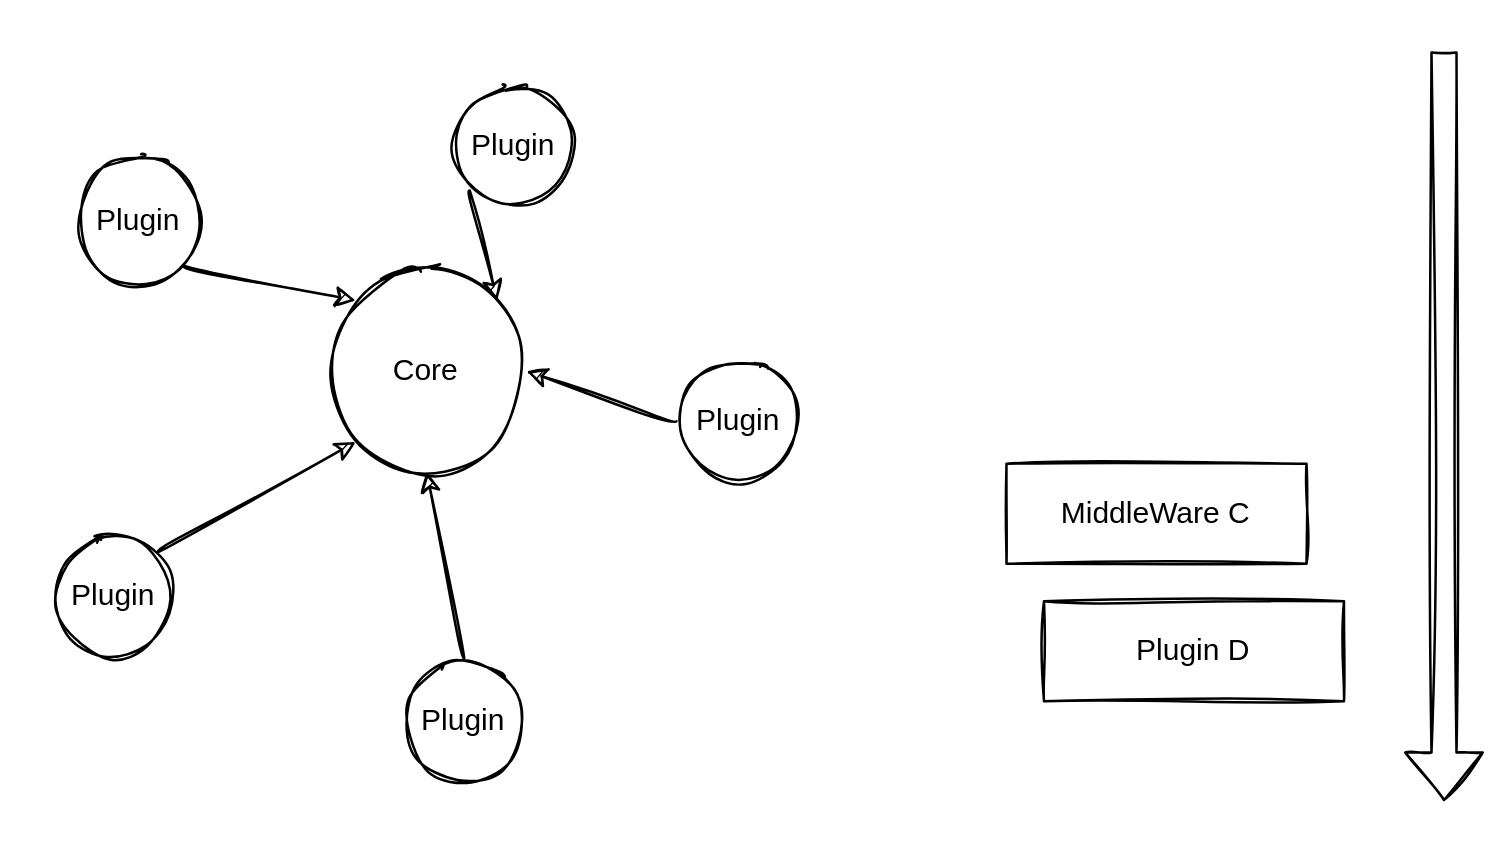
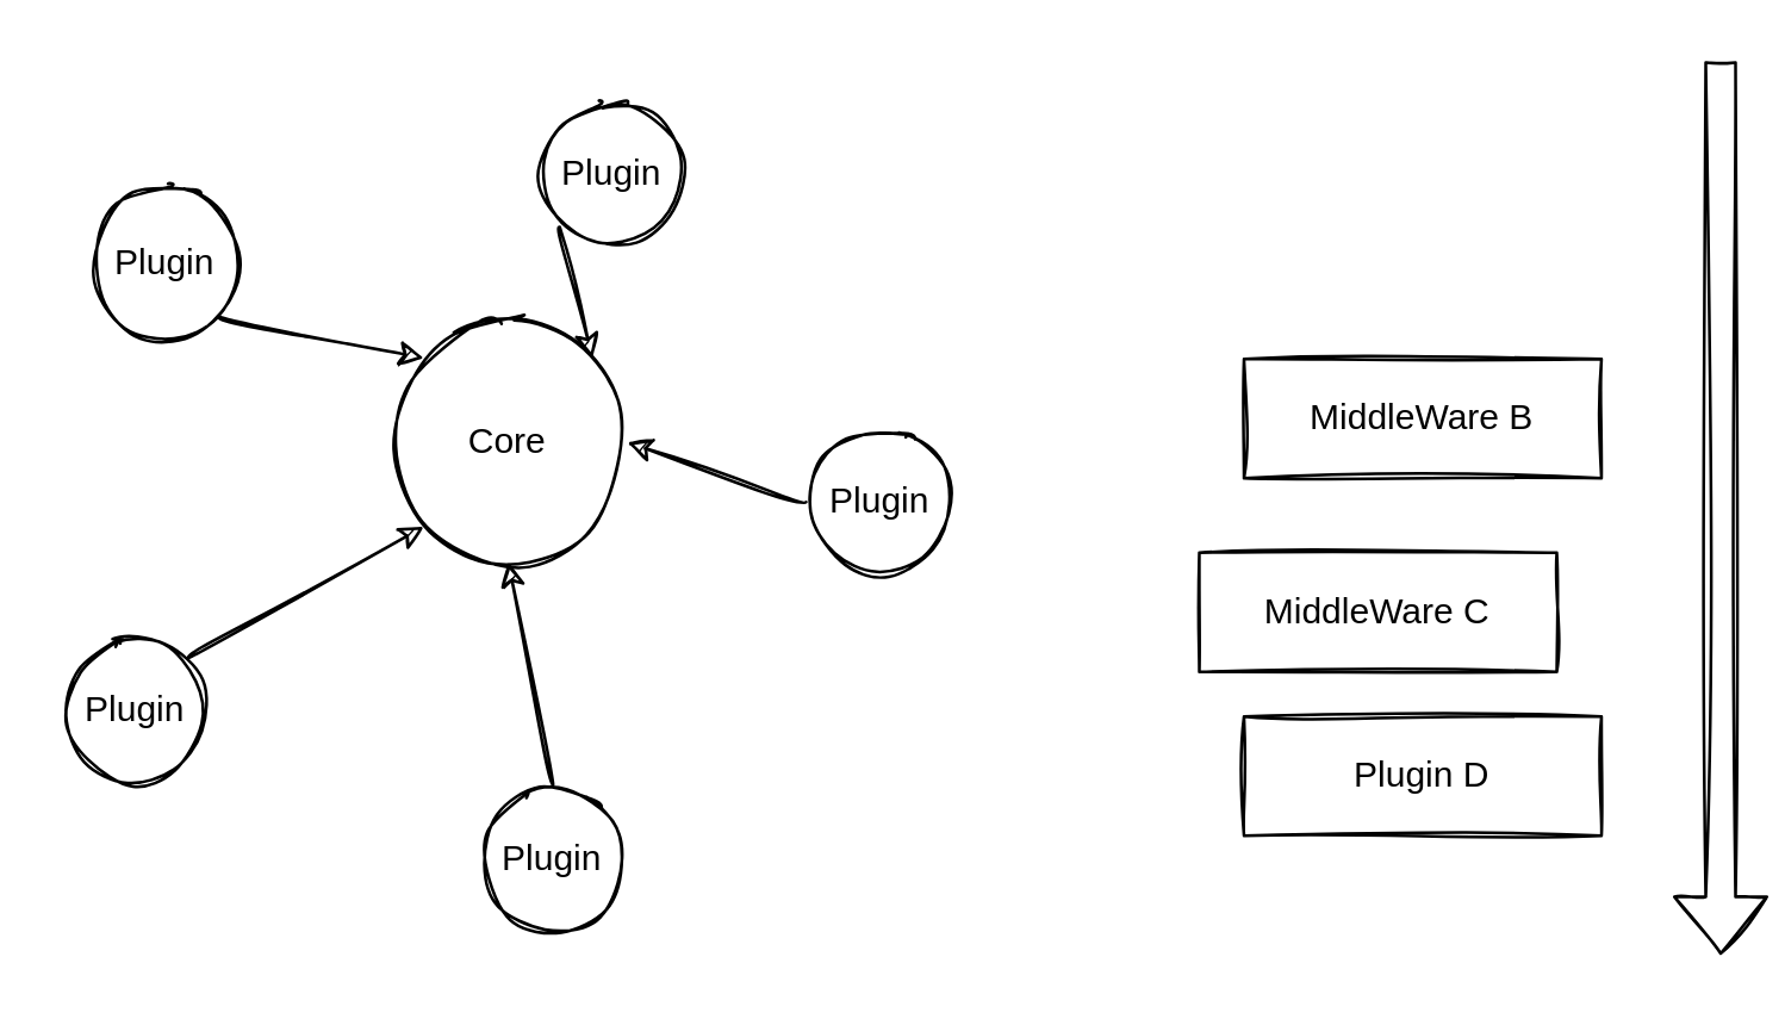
+ <mxCell id="13" value="MiddleWare B" style="rounded=0;whiteSpace=wrap;html=1;sketch=1;" vertex="1" parent="1"><mxGeometry x="417" y="120" width="120" height="40" as="geometry" /></mxCell>
